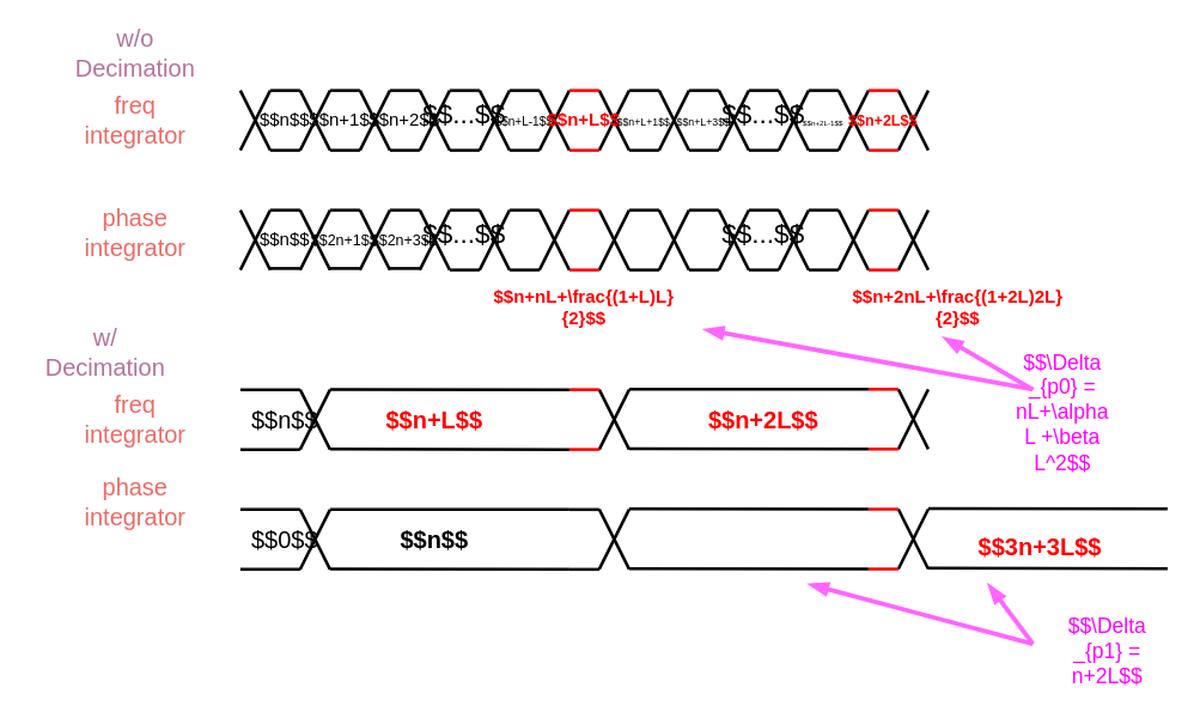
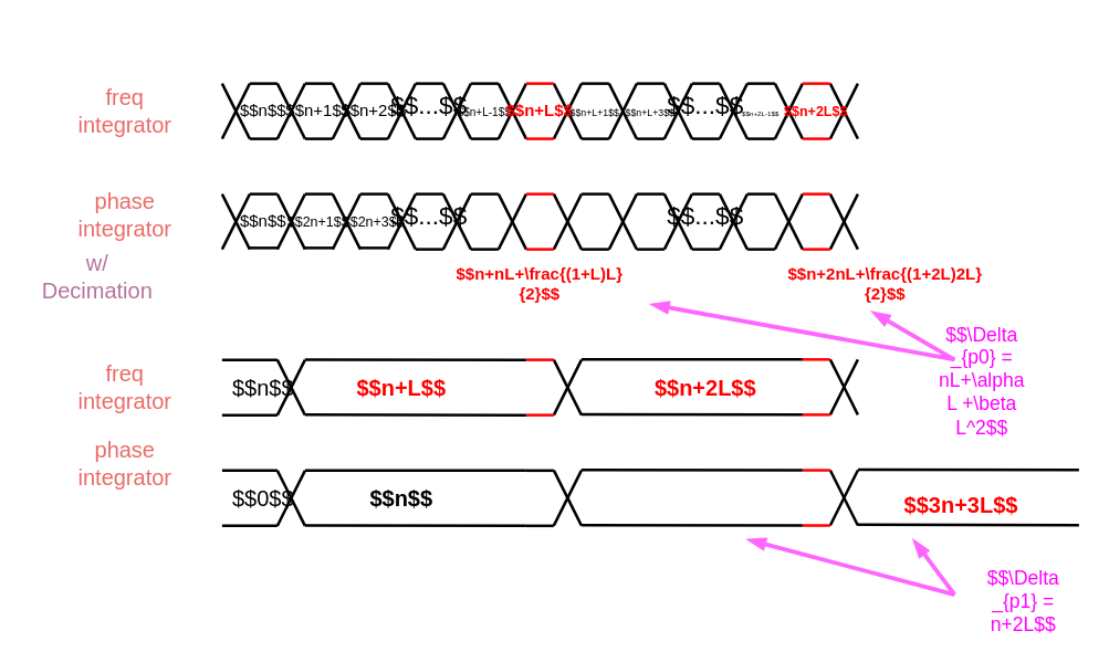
- <mxCell id="2" value="&lt;font color=&quot;#b5739d&quot; style=&quot;font-size: 16px;&quot;&gt;w/o Decimation&lt;/font&gt;" style="text;html=1;align=center;verticalAlign=middle;whiteSpace=wrap;rounded=0;" vertex="1" parent="1"><mxGeometry x="40" y="20" width="100" height="30" as="geometry" /></mxCell>
- <mxCell id="3" value="&lt;font color=&quot;#b5739d&quot; style=&quot;font-size: 16px;&quot;&gt;w/ Decimation&lt;/font&gt;" style="text;html=1;align=center;verticalAlign=middle;whiteSpace=wrap;rounded=0;" vertex="1" parent="1"><mxGeometry x="20" y="220" width="100" height="30" as="geometry" /></mxCell>
+ <mxCell id="3" value="&lt;font color=&quot;#b5739d&quot; style=&quot;font-size: 16px;&quot;&gt;w/ Decimation&lt;/font&gt;" style="text;html=1;align=center;verticalAlign=middle;whiteSpace=wrap;rounded=0;" vertex="1" parent="1"><mxGeometry x="20" y="185" width="100" height="30" as="geometry" /></mxCell>
